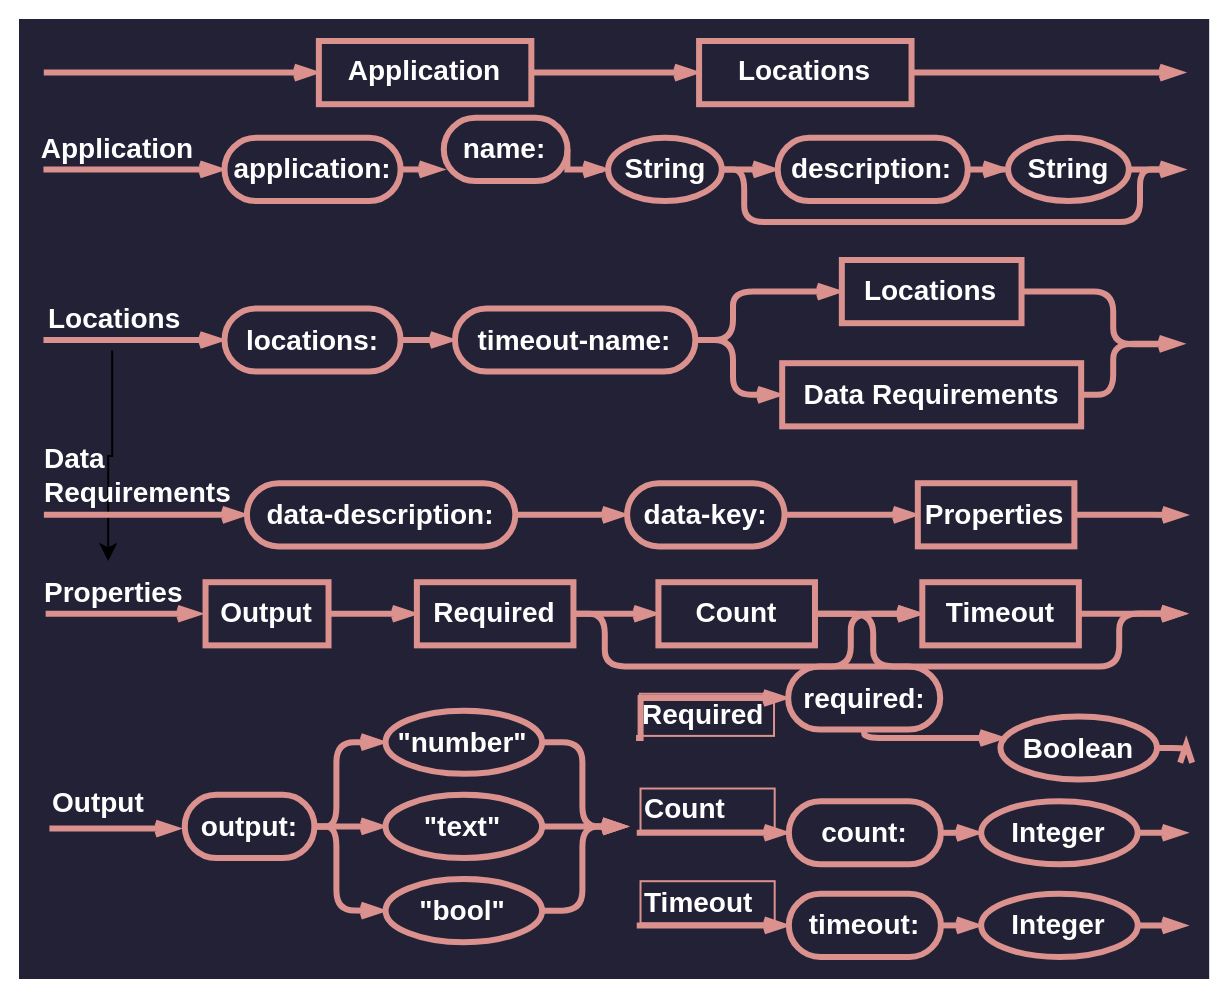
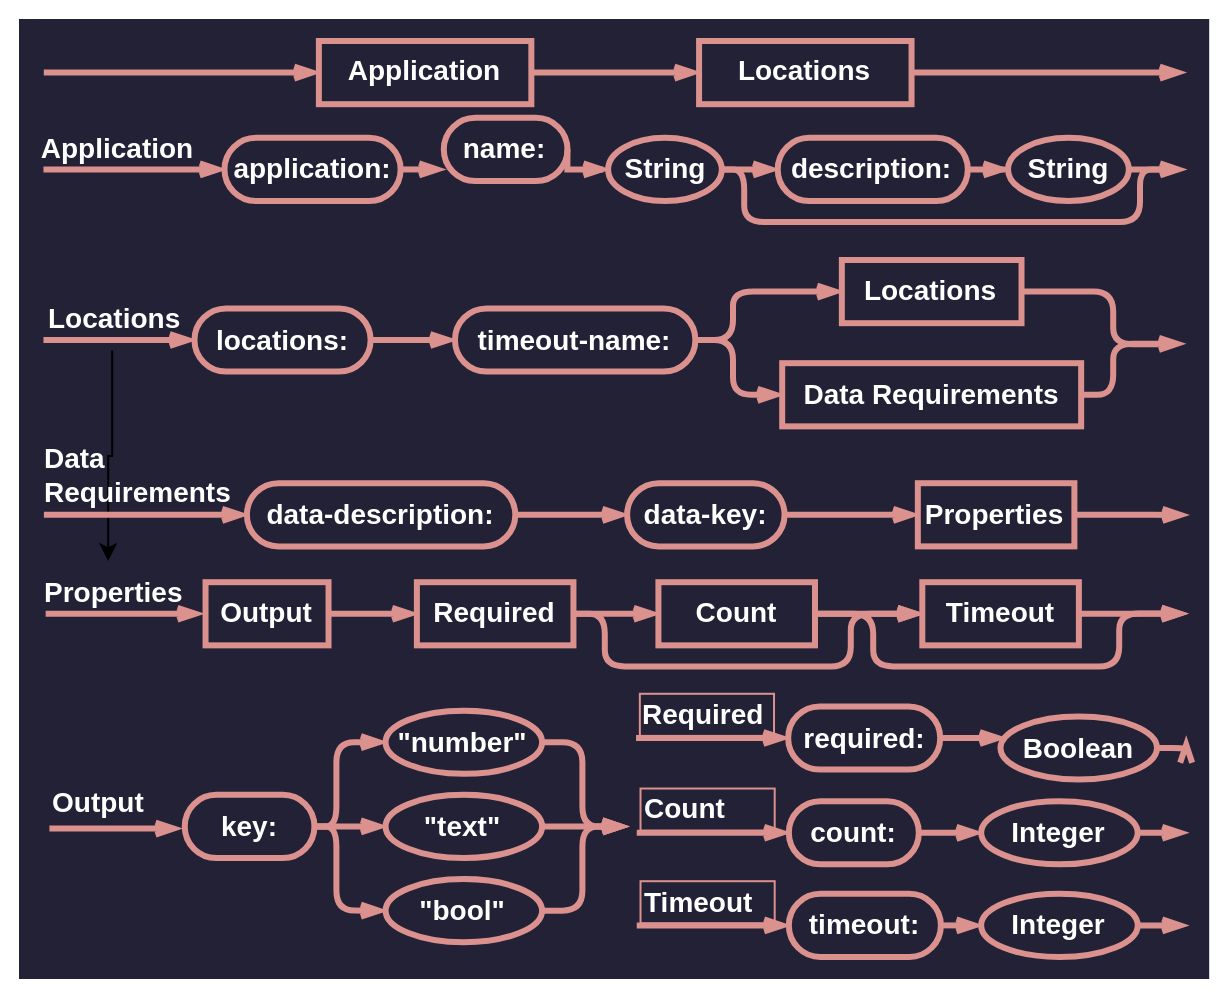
- <mxCell id="4" value="&lt;b style=&quot;border-color: var(--border-color); font-size: 14px;&quot;&gt;&lt;font style=&quot;border-color: var(--border-color); font-size: 14px;&quot;&gt;locations:&lt;/font&gt;&lt;/b&gt;" style="rounded=1;whiteSpace=wrap;html=1;strokeColor=#DB918D;fontFamily=Helvetica;fontSize=14;fontColor=#FFFFFF;fillColor=none;arcSize=50;fontStyle=0;shadow=0;labelBackgroundColor=none;align=center;verticalAlign=middle;strokeWidth=3;container=0;" parent="2" vertex="1"><mxGeometry x="91.739" y="133.715" width="88.071" height="31.586" as="geometry" /></mxCell>
+ <mxCell id="4" value="&lt;b style=&quot;border-color: var(--border-color); font-size: 14px;&quot;&gt;&lt;font style=&quot;border-color: var(--border-color); font-size: 14px;&quot;&gt;locations:&lt;/font&gt;&lt;/b&gt;" style="rounded=1;whiteSpace=wrap;html=1;strokeColor=#DB918D;fontFamily=Helvetica;fontSize=14;fontColor=#FFFFFF;fillColor=none;arcSize=50;fontStyle=0;shadow=0;labelBackgroundColor=none;align=center;verticalAlign=middle;strokeWidth=3;container=0;" parent="2" vertex="1"><mxGeometry x="76.739" y="133.715" width="88.071" height="31.586" as="geometry" /></mxCell>
- <mxCell id="55" value="&lt;font style=&quot;font-size: 14px;&quot;&gt;&lt;b style=&quot;font-size: 14px;&quot;&gt;required:&lt;/b&gt;&lt;/font&gt;" style="rounded=1;whiteSpace=wrap;html=1;strokeColor=#DB918D;fontFamily=Helvetica;fontSize=14;fontColor=#FFFFFF;fillColor=none;arcSize=50;fontStyle=0;shadow=0;labelBackgroundColor=none;align=center;verticalAlign=middle;strokeWidth=3;container=0;" parent="2" vertex="1"><mxGeometry x="373.576" y="312.708" width="76.028" height="31.586" as="geometry" /></mxCell>
+ <mxCell id="55" value="&lt;font style=&quot;font-size: 14px;&quot;&gt;&lt;b style=&quot;font-size: 14px;&quot;&gt;required:&lt;/b&gt;&lt;/font&gt;" style="rounded=1;whiteSpace=wrap;html=1;strokeColor=#DB918D;fontFamily=Helvetica;fontSize=14;fontColor=#FFFFFF;fillColor=none;arcSize=50;fontStyle=0;shadow=0;labelBackgroundColor=none;align=center;verticalAlign=middle;strokeWidth=3;container=0;" parent="2" vertex="1"><mxGeometry x="373.576" y="332.708" width="76.028" height="31.586" as="geometry" /></mxCell>
- <mxCell id="76" value="&lt;font style=&quot;font-size: 14px;&quot;&gt;&lt;b style=&quot;font-size: 14px;&quot;&gt;output:&lt;/b&gt;&lt;/font&gt;" style="rounded=1;whiteSpace=wrap;html=1;strokeColor=#DB918D;fontFamily=Helvetica;fontSize=14;fontColor=#FFFFFF;fillColor=none;arcSize=50;fontStyle=0;shadow=0;labelBackgroundColor=none;align=center;verticalAlign=middle;strokeWidth=3;container=0;" parent="2" vertex="1"><mxGeometry x="71.868" y="376.929" width="64.846" height="31.586" as="geometry" /></mxCell>
+ <mxCell id="76" value="&lt;font style=&quot;font-size: 14px;&quot;&gt;&lt;b style=&quot;font-size: 14px;&quot;&gt;key:&lt;/b&gt;&lt;/font&gt;" style="rounded=1;whiteSpace=wrap;html=1;strokeColor=#DB918D;fontFamily=Helvetica;fontSize=14;fontColor=#FFFFFF;fillColor=none;arcSize=50;fontStyle=0;shadow=0;labelBackgroundColor=none;align=center;verticalAlign=middle;strokeWidth=3;container=0;" parent="2" vertex="1"><mxGeometry x="71.868" y="376.929" width="64.846" height="31.586" as="geometry" /></mxCell>
- <mxCell id="61" value="&lt;font style=&quot;font-size: 14px;&quot;&gt;&lt;b style=&quot;font-size: 14px;&quot;&gt;count:&lt;/b&gt;&lt;/font&gt;" style="rounded=1;whiteSpace=wrap;html=1;strokeColor=#DB918D;fontFamily=Helvetica;fontSize=14;fontColor=#FFFFFF;fillColor=none;arcSize=50;fontStyle=0;shadow=0;labelBackgroundColor=none;align=center;verticalAlign=middle;strokeWidth=3;container=0;" parent="2" vertex="1"><mxGeometry x="373.922" y="380.087" width="76.028" height="31.586" as="geometry" /></mxCell>
+ <mxCell id="61" value="&lt;font style=&quot;font-size: 14px;&quot;&gt;&lt;b style=&quot;font-size: 14px;&quot;&gt;count:&lt;/b&gt;&lt;/font&gt;" style="rounded=1;whiteSpace=wrap;html=1;strokeColor=#DB918D;fontFamily=Helvetica;fontSize=14;fontColor=#FFFFFF;fillColor=none;arcSize=50;fontStyle=0;shadow=0;labelBackgroundColor=none;align=center;verticalAlign=middle;strokeWidth=3;container=0;" parent="2" vertex="1"><mxGeometry x="373.922" y="380.087" width="65" height="31.586" as="geometry" /></mxCell>
